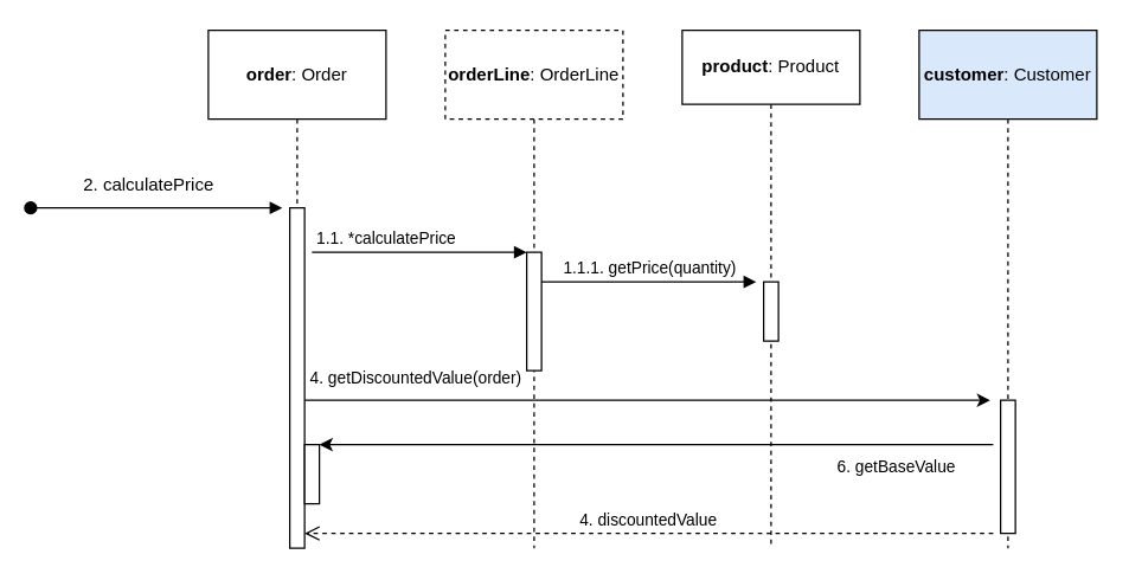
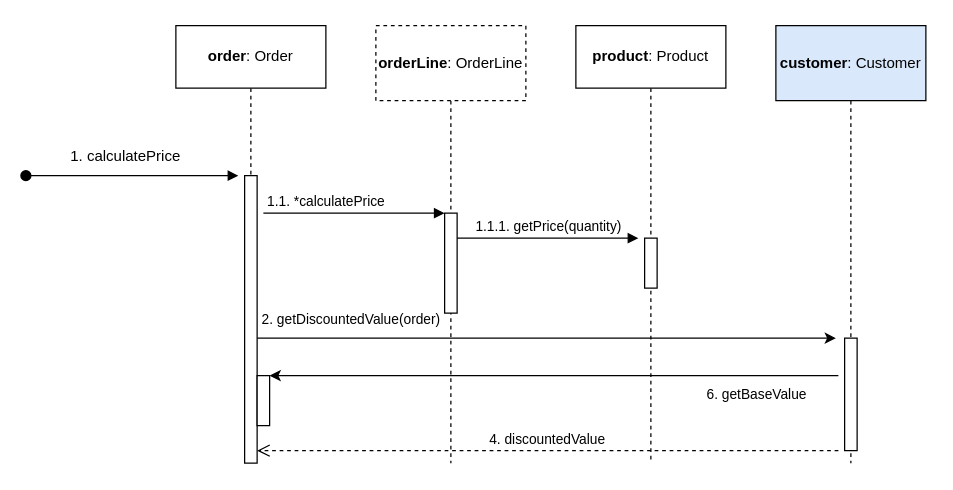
- <mxCell id="3" value="&lt;b&gt;order&lt;/b&gt;: Order" style="rounded=0;whiteSpace=wrap;html=1;" vertex="1" parent="1"><mxGeometry x="140" y="20" width="120" height="60" as="geometry" /></mxCell>
+ <mxCell id="3" value="&lt;b&gt;order&lt;/b&gt;: Order" style="rounded=0;whiteSpace=wrap;html=1;" vertex="1" parent="1"><mxGeometry x="140" y="20" width="120" height="50" as="geometry" /></mxCell>
- <mxCell id="10" value="2. calculatePrice" style="text;html=1;align=center;verticalAlign=middle;whiteSpace=wrap;rounded=0;" vertex="1" parent="1"><mxGeometry x="30" y="110" width="140" height="30" as="geometry" /></mxCell>
+ <mxCell id="10" value="1. calculatePrice" style="text;html=1;align=center;verticalAlign=middle;whiteSpace=wrap;rounded=0;" vertex="1" parent="1"><mxGeometry x="30" y="110" width="140" height="30" as="geometry" /></mxCell>
- <mxCell id="17" value="&lt;font style=&quot;font-size: 11px;&quot;&gt;4. getDiscountedValue(order)&lt;/font&gt;" style="text;html=1;align=center;verticalAlign=middle;resizable=0;points=[];autosize=1;strokeColor=none;fillColor=none;" vertex="1" parent="1"><mxGeometry x="195" y="240" width="170" height="30" as="geometry" /></mxCell>
+ <mxCell id="17" value="&lt;font style=&quot;font-size: 11px;&quot;&gt;2. getDiscountedValue(order)&lt;/font&gt;" style="text;html=1;align=center;verticalAlign=middle;resizable=0;points=[];autosize=1;strokeColor=none;fillColor=none;" vertex="1" parent="1"><mxGeometry x="195" y="240" width="170" height="30" as="geometry" /></mxCell>
